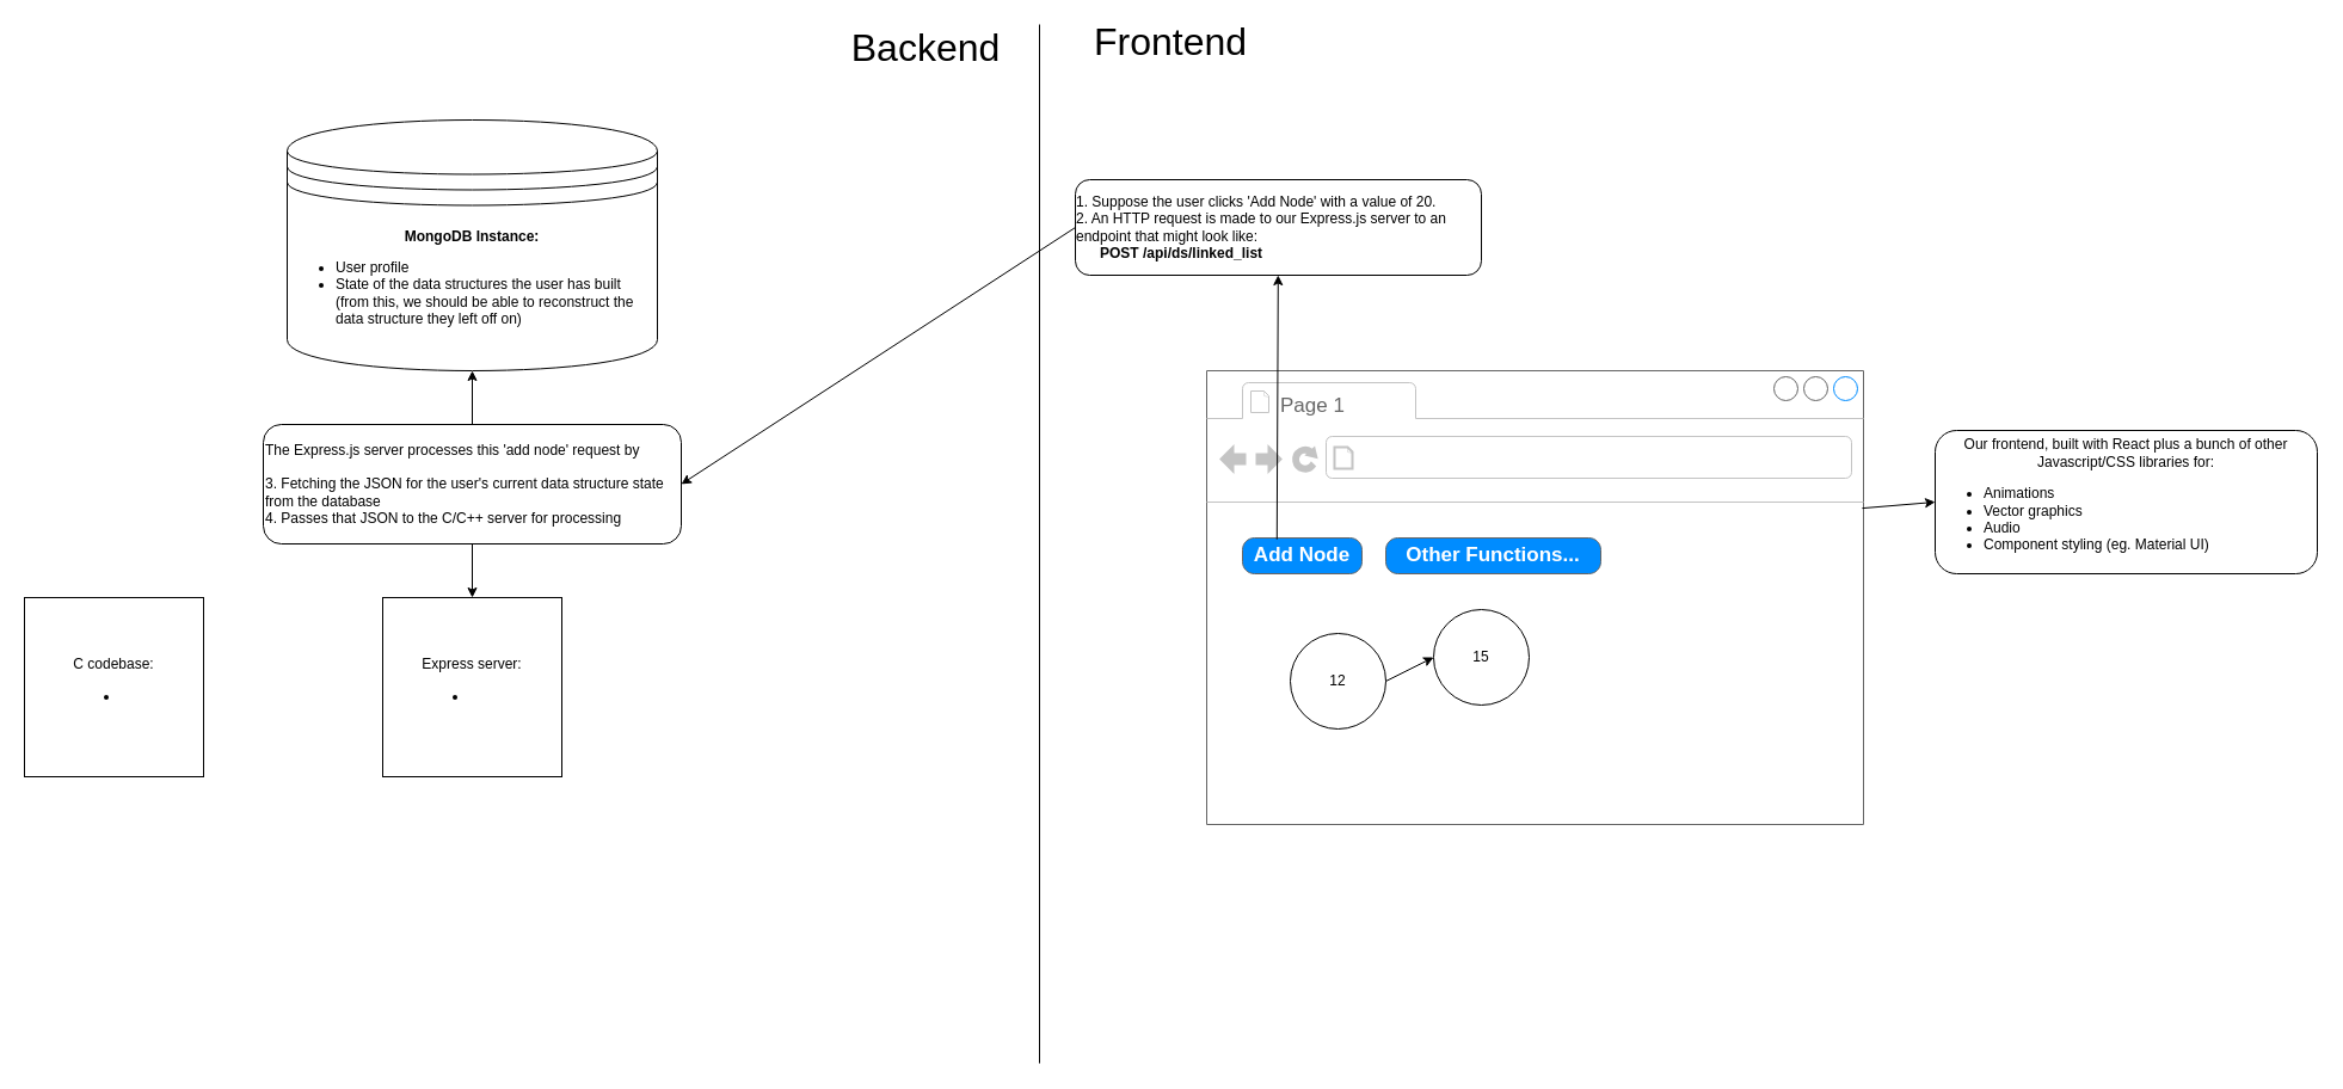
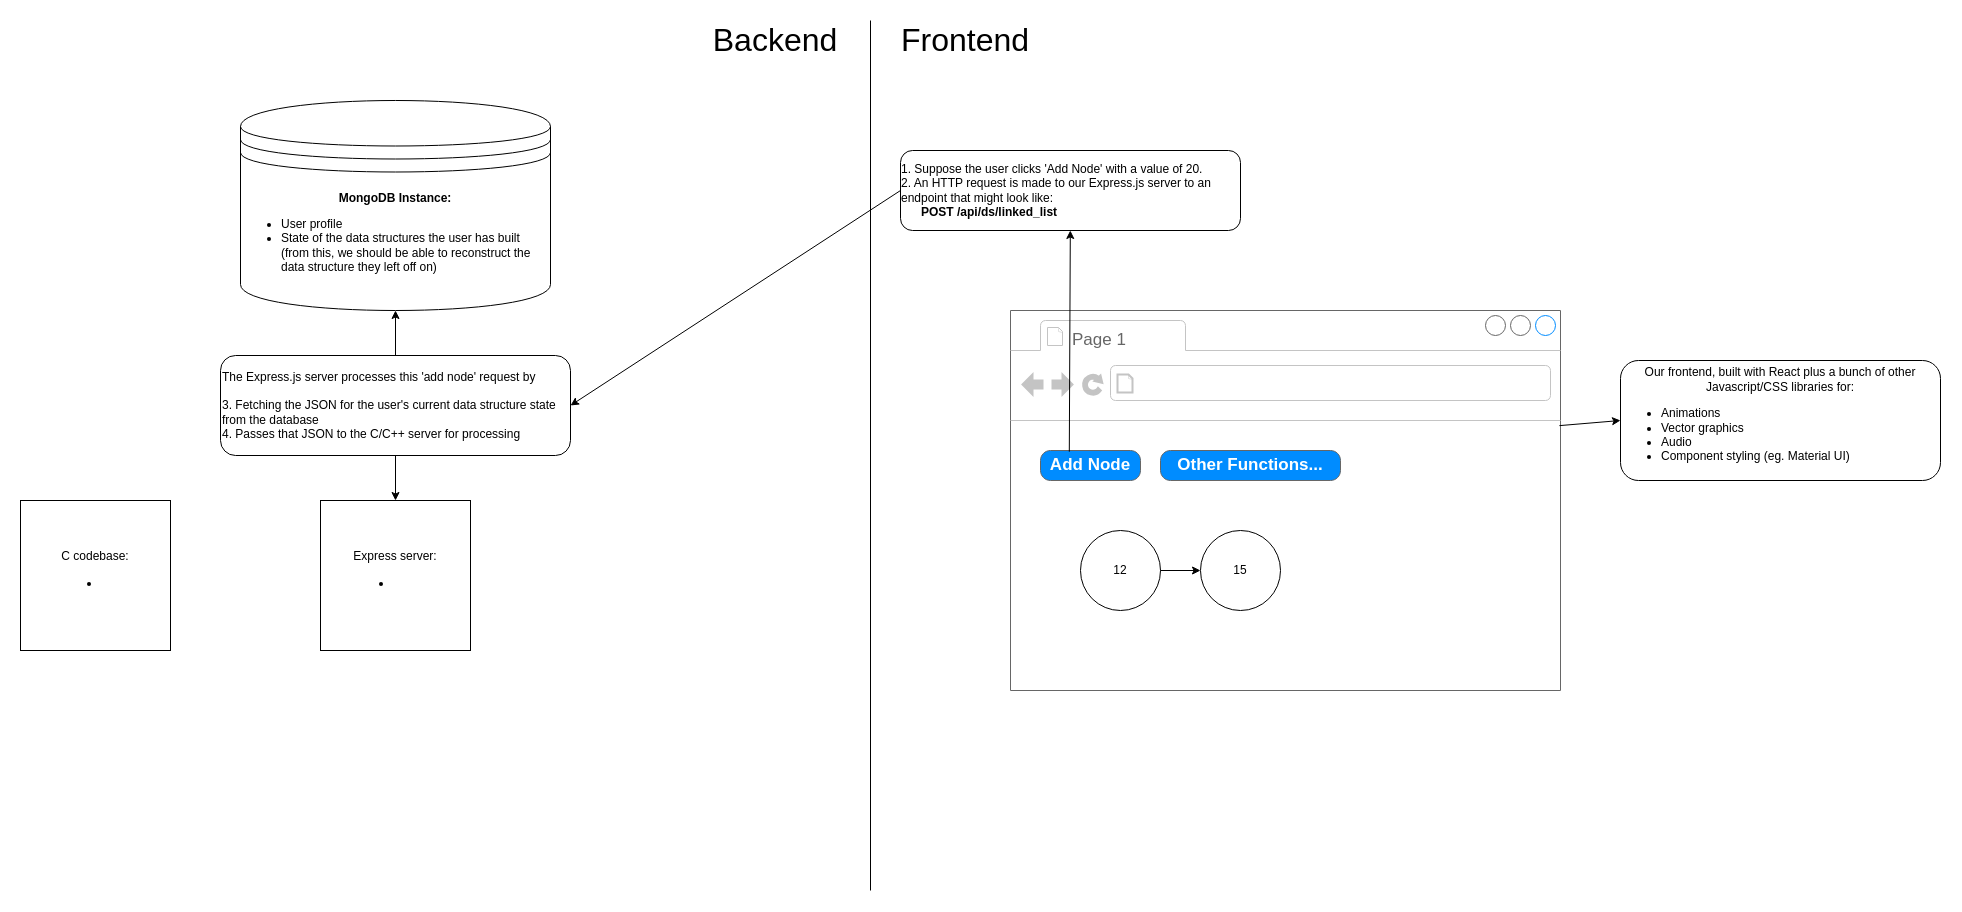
- <mxCell id="19" value="&lt;font style=&quot;font-size: 32px&quot;&gt;Frontend&lt;br&gt;&lt;/font&gt;" style="text;html=1;strokeColor=none;fillColor=none;align=center;verticalAlign=middle;whiteSpace=wrap;rounded=0;" vertex="1" parent="1"><mxGeometry x="925" y="20" width="110" height="30" as="geometry" /></mxCell>
+ <mxCell id="19" value="&lt;font style=&quot;font-size: 32px&quot;&gt;Frontend&lt;br&gt;&lt;/font&gt;" style="text;html=1;strokeColor=none;fillColor=none;align=center;verticalAlign=middle;whiteSpace=wrap;rounded=0;" vertex="1" parent="1"><mxGeometry x="910" y="25" width="110" height="30" as="geometry" /></mxCell>
- <mxCell id="10" value="15" style="ellipse;whiteSpace=wrap;html=1;aspect=fixed;" vertex="1" parent="4"><mxGeometry x="190" y="200" width="80" height="80" as="geometry" /></mxCell>
+ <mxCell id="10" value="15" style="ellipse;whiteSpace=wrap;html=1;aspect=fixed;" vertex="1" parent="4"><mxGeometry x="190" y="220" width="80" height="80" as="geometry" /></mxCell>
